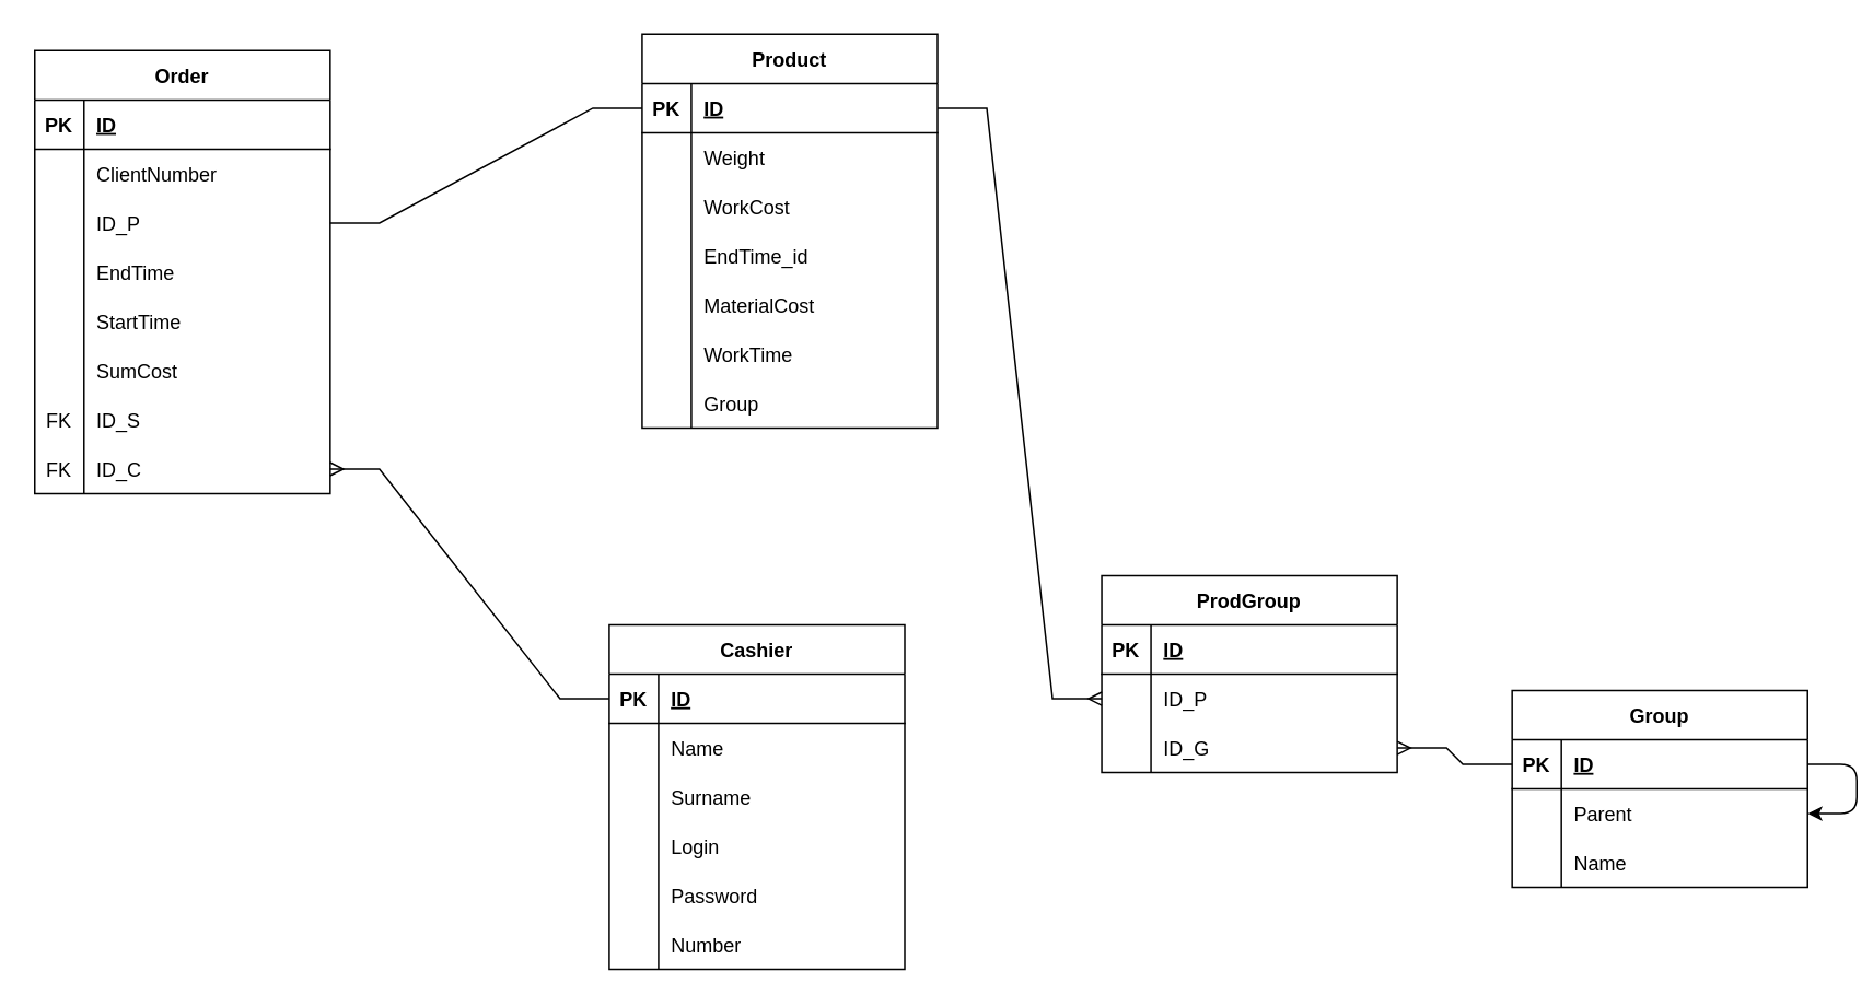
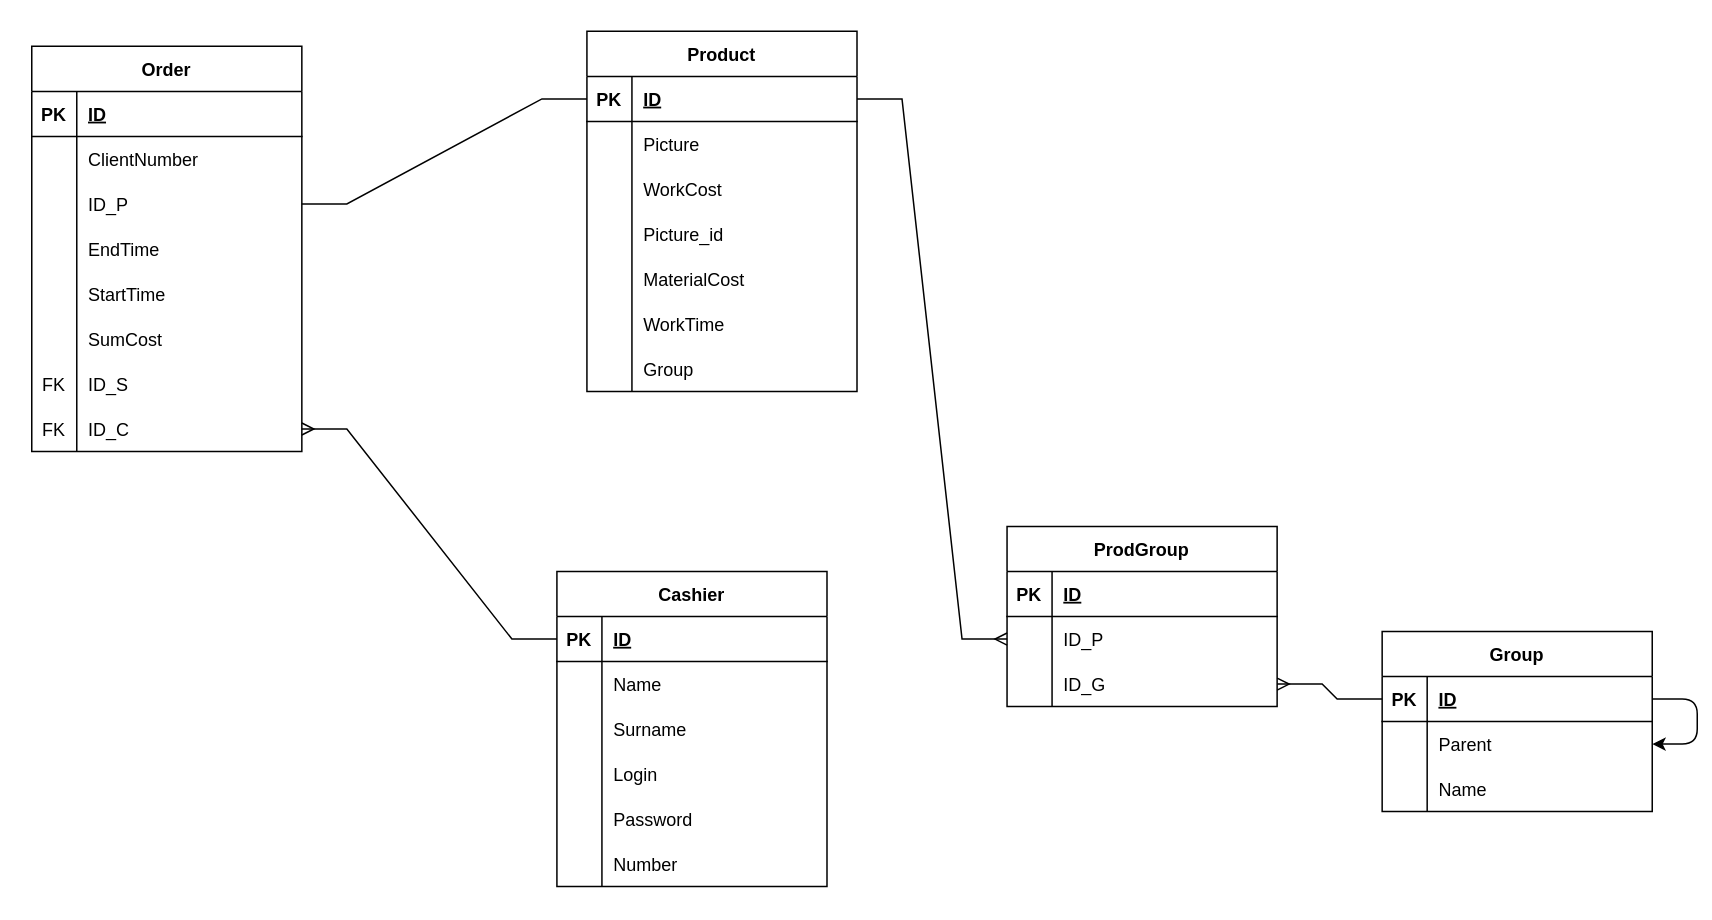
- <mxCell id="33" value="Weight" style="shape=partialRectangle;connectable=0;fillColor=none;top=0;left=0;bottom=0;right=0;align=left;spacingLeft=6;overflow=hidden;" vertex="1" parent="31"><mxGeometry x="30" width="150" height="30" as="geometry"><mxRectangle width="150" height="30" as="alternateBounds" /></mxGeometry></mxCell>
+ <mxCell id="33" value="Picture" style="shape=partialRectangle;connectable=0;fillColor=none;top=0;left=0;bottom=0;right=0;align=left;spacingLeft=6;overflow=hidden;" vertex="1" parent="31"><mxGeometry x="30" width="150" height="30" as="geometry"><mxRectangle width="150" height="30" as="alternateBounds" /></mxGeometry></mxCell>
- <mxCell id="39" value="EndTime_id" style="shape=partialRectangle;connectable=0;fillColor=none;top=0;left=0;bottom=0;right=0;align=left;spacingLeft=6;overflow=hidden;" vertex="1" parent="37"><mxGeometry x="30" width="150" height="30" as="geometry"><mxRectangle width="150" height="30" as="alternateBounds" /></mxGeometry></mxCell>
+ <mxCell id="39" value="Picture_id" style="shape=partialRectangle;connectable=0;fillColor=none;top=0;left=0;bottom=0;right=0;align=left;spacingLeft=6;overflow=hidden;" vertex="1" parent="37"><mxGeometry x="30" width="150" height="30" as="geometry"><mxRectangle width="150" height="30" as="alternateBounds" /></mxGeometry></mxCell>
